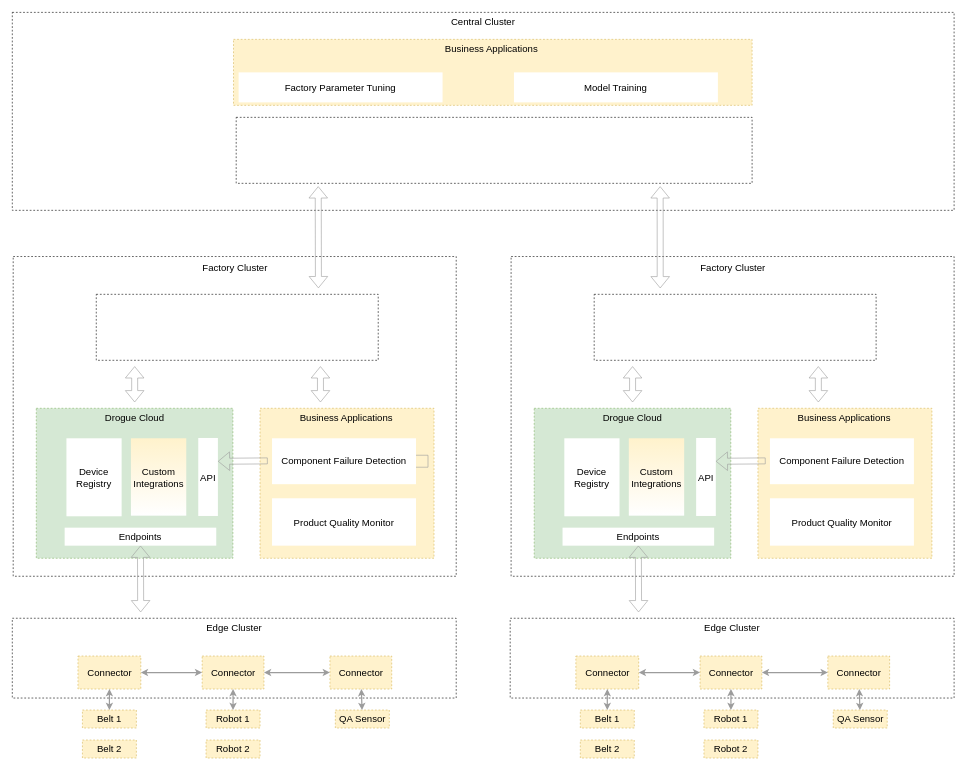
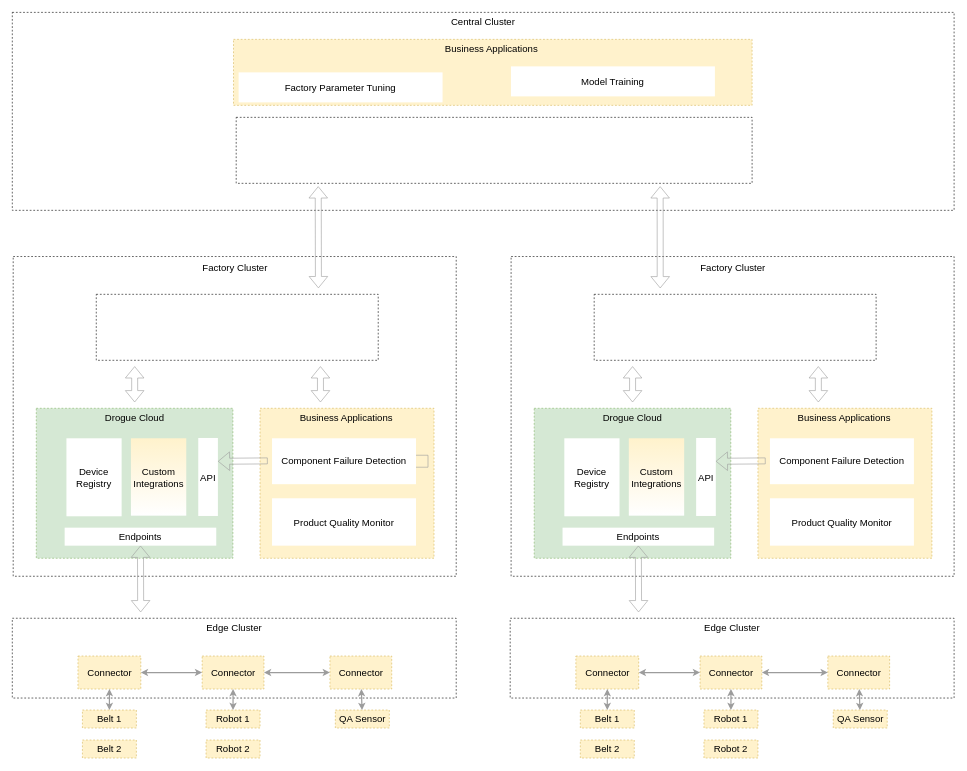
- <mxCell id="82" value="Model Training" style="rounded=0;whiteSpace=wrap;html=1;dashed=1;fillColor=default;strokeColor=none;fontSize=16;" vertex="1" parent="1"><mxGeometry x="856.25" y="120" width="340" height="50" as="geometry" /></mxCell>
+ <mxCell id="82" value="Model Training" style="rounded=0;whiteSpace=wrap;html=1;dashed=1;fillColor=default;strokeColor=none;fontSize=16;" vertex="1" parent="1"><mxGeometry x="851.25" y="110" width="340" height="50" as="geometry" /></mxCell>
